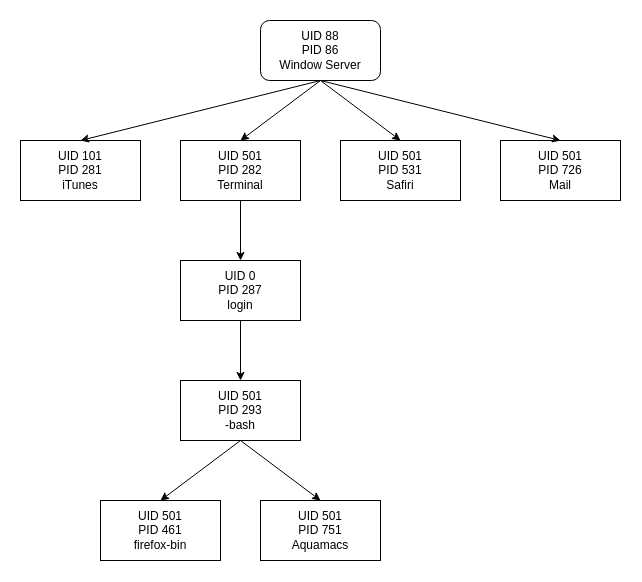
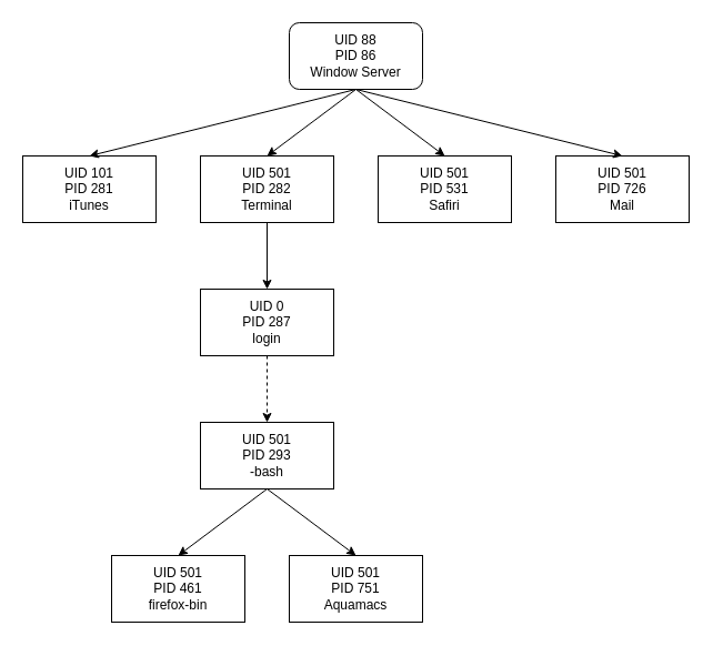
- <mxCell id="12" style="edgeStyle=orthogonalEdgeStyle;rounded=0;orthogonalLoop=1;jettySize=auto;html=1;entryX=0.5;entryY=0;entryDx=0;entryDy=0;" edge="1" parent="1" source="13" target="14"><mxGeometry relative="1" as="geometry" /></mxCell>
+ <mxCell id="12" style="edgeStyle=orthogonalEdgeStyle;rounded=0;orthogonalLoop=1;jettySize=auto;html=1;entryX=0.5;entryY=0;entryDx=0;entryDy=0;dashed=1;" edge="1" parent="1" source="13" target="14"><mxGeometry relative="1" as="geometry" /></mxCell>
